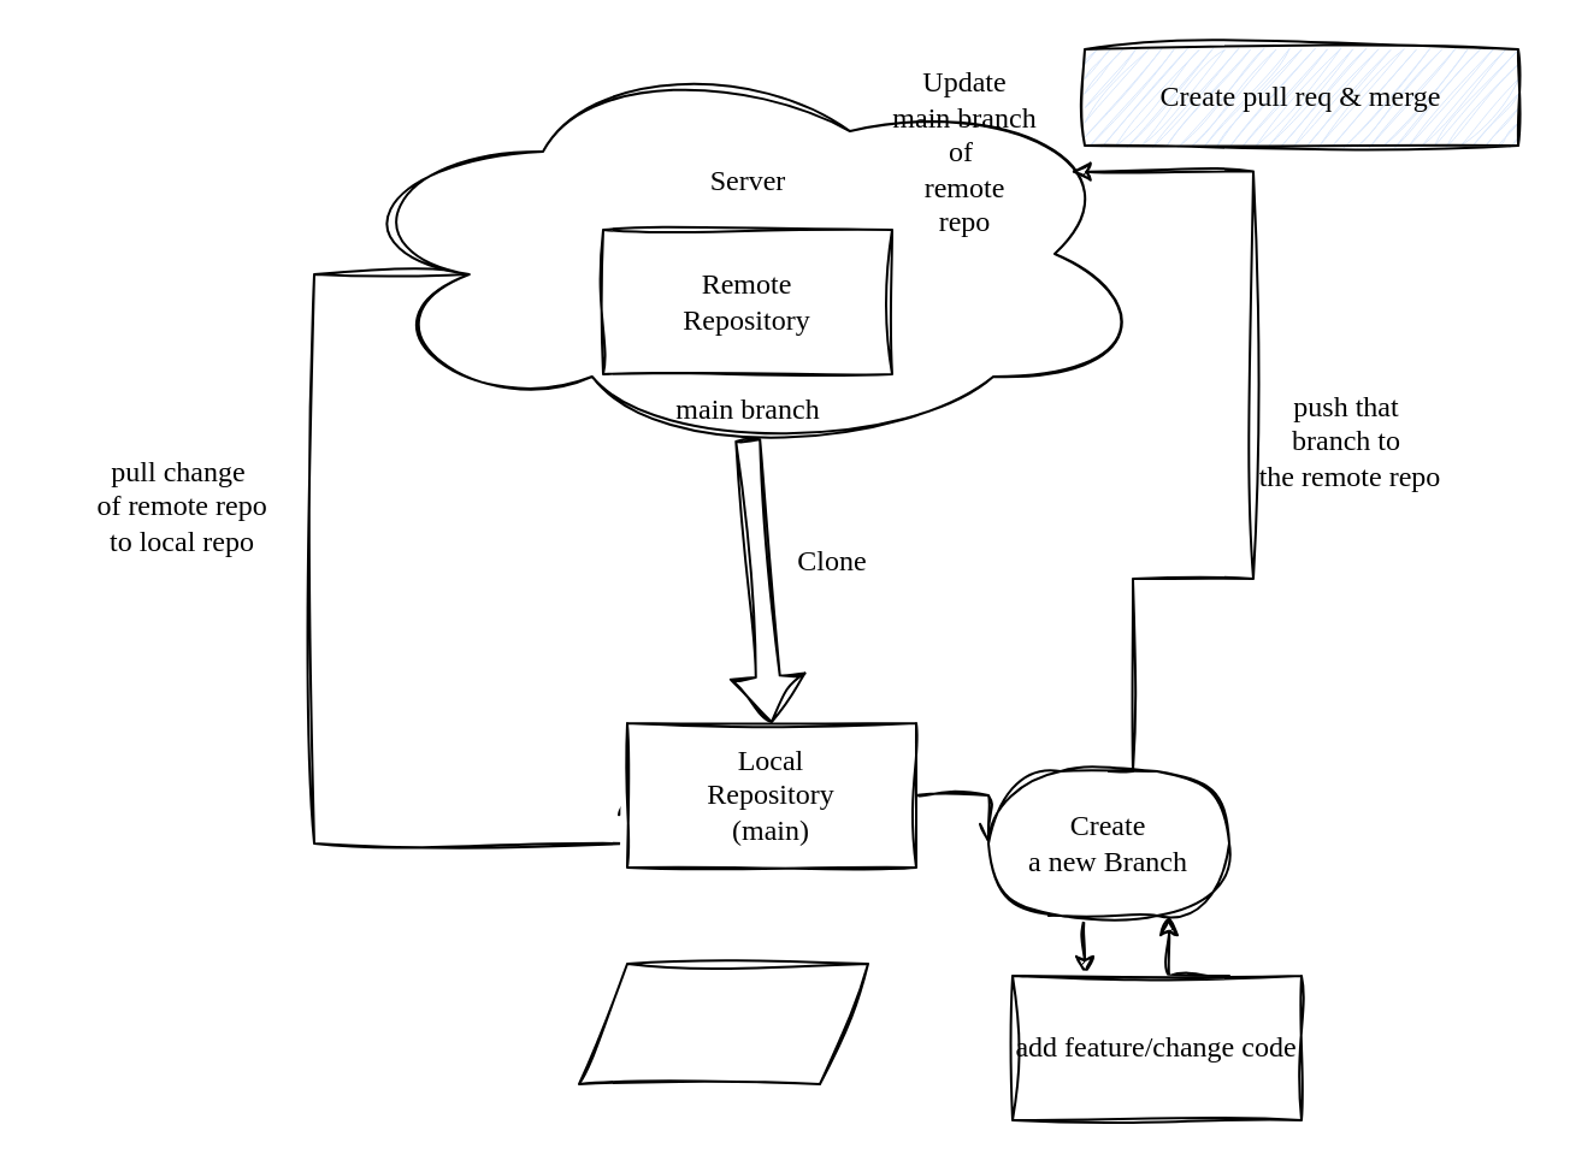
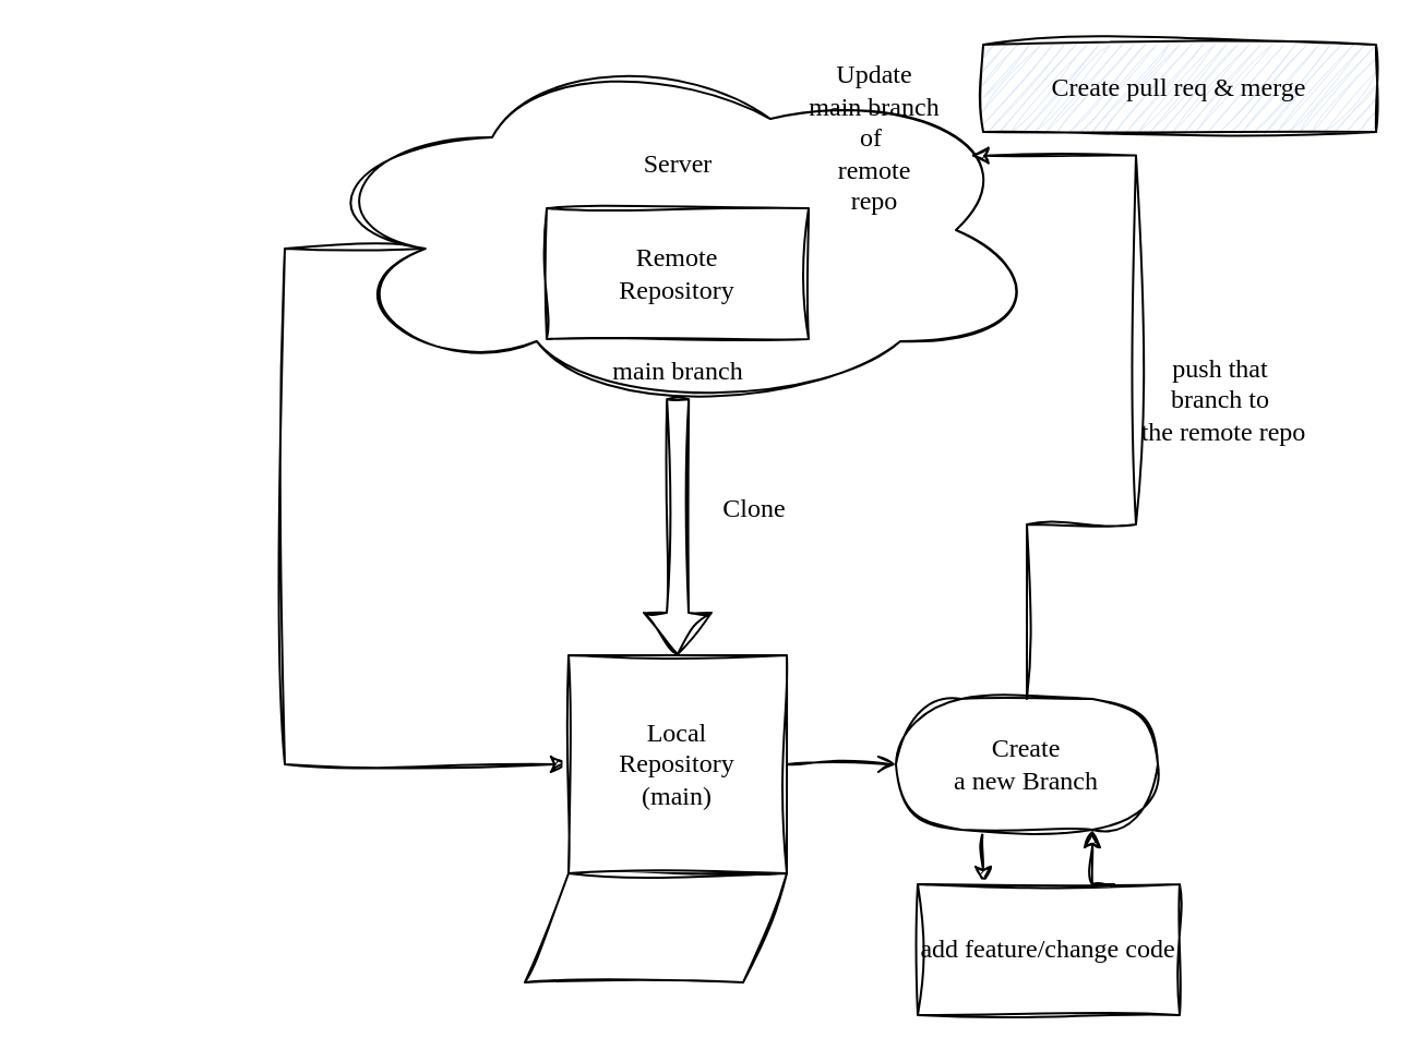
- <mxCell id="20" value="pull change&amp;nbsp;&lt;div&gt;of&lt;span style=&quot;background-color: initial;&quot;&gt;&amp;nbsp;remote repo&lt;/span&gt;&lt;/div&gt;&lt;div&gt;to local repo&lt;/div&gt;" style="text;html=1;align=center;verticalAlign=middle;resizable=0;points=[];autosize=1;strokeColor=none;fillColor=none;fontFamily=Architects Daughter;fontSource=https%3A%2F%2Ffonts.googleapis.com%2Fcss%3Ffamily%3DArchitects%2BDaughter;" vertex="1" parent="1"><mxGeometry x="20" y="180" width="110" height="60" as="geometry" /></mxCell>
- <mxCell id="8" value="Local&lt;div&gt;Repository&lt;/div&gt;&lt;div&gt;(main&lt;span style=&quot;background-color: initial;&quot;&gt;)&lt;/span&gt;&lt;/div&gt;" style="whiteSpace=wrap;html=1;aspect=fixed;sketch=1;hachureGap=4;jiggle=2;curveFitting=1;fontFamily=Architects Daughter;fontSource=https%3A%2F%2Ffonts.googleapis.com%2Fcss%3Ffamily%3DArchitects%2BDaughter;" vertex="1" parent="1"><mxGeometry x="260" y="300" width="120" height="60" as="geometry" /></mxCell>
+ <mxCell id="8" value="Local&lt;div&gt;Repository&lt;/div&gt;&lt;div&gt;(main&lt;span style=&quot;background-color: initial;&quot;&gt;)&lt;/span&gt;&lt;/div&gt;" style="whiteSpace=wrap;html=1;aspect=fixed;sketch=1;hachureGap=4;jiggle=2;curveFitting=1;fontFamily=Architects Daughter;fontSource=https%3A%2F%2Ffonts.googleapis.com%2Fcss%3Ffamily%3DArchitects%2BDaughter;" vertex="1" parent="1"><mxGeometry x="260" y="300" width="100" height="100" as="geometry" /></mxCell>
- <mxCell id="14" value="Create&lt;div&gt;a new Branch&lt;/div&gt;" style="rounded=1;whiteSpace=wrap;html=1;sketch=1;hachureGap=4;jiggle=2;curveFitting=1;fontFamily=Architects Daughter;fontSource=https%3A%2F%2Ffonts.googleapis.com%2Fcss%3Ffamily%3DArchitects%2BDaughter;arcSize=50;" vertex="1" parent="1"><mxGeometry x="410" y="320" width="100" height="60" as="geometry" /></mxCell>
+ <mxCell id="14" value="Create&lt;div&gt;a new Branch&lt;/div&gt;" style="rounded=1;whiteSpace=wrap;html=1;sketch=1;hachureGap=4;jiggle=2;curveFitting=1;fontFamily=Architects Daughter;fontSource=https%3A%2F%2Ffonts.googleapis.com%2Fcss%3Ffamily%3DArchitects%2BDaughter;arcSize=50;" vertex="1" parent="1"><mxGeometry x="410" y="320" width="120" height="60" as="geometry" /></mxCell>
